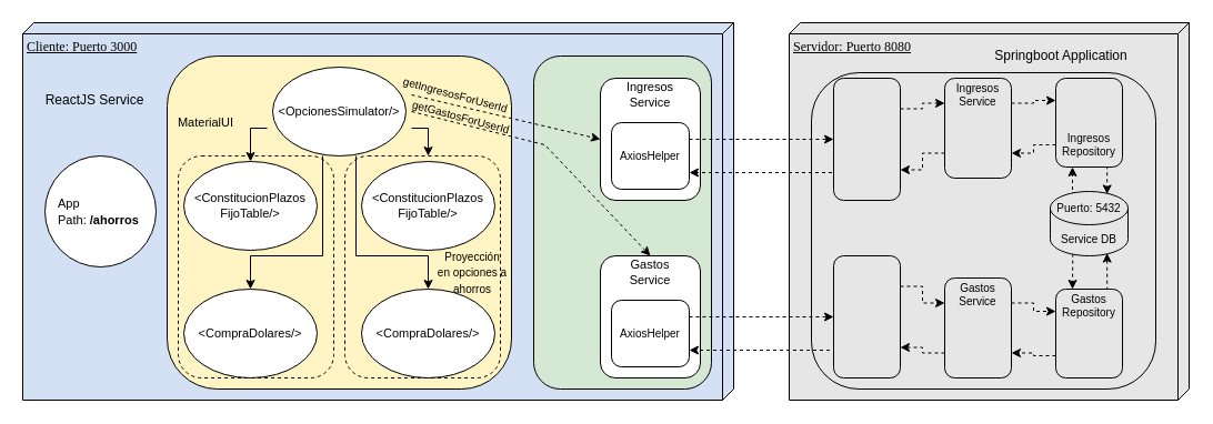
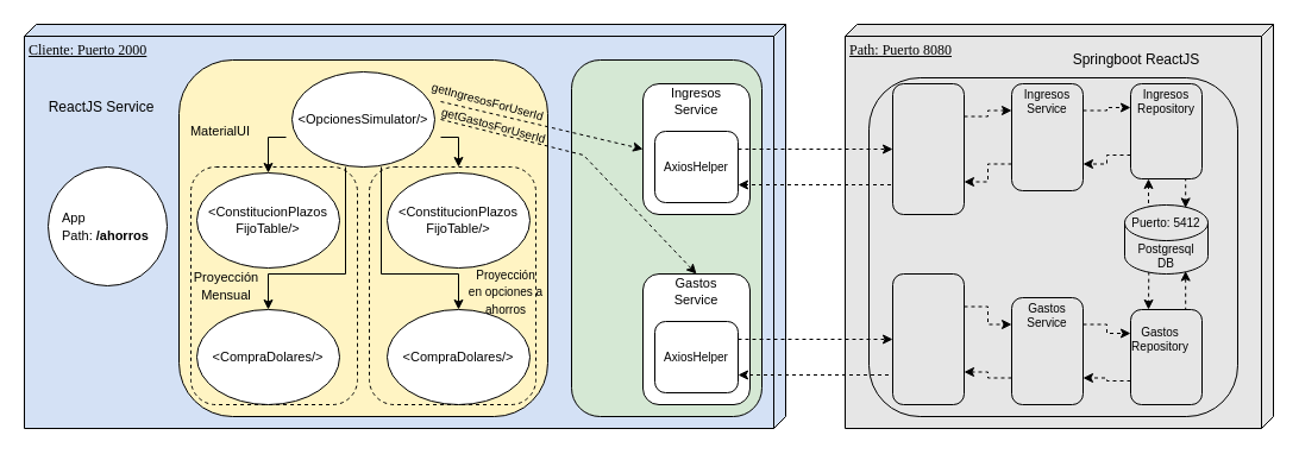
- <mxCell id="2" value="Cliente: Puerto 3000" style="verticalAlign=top;align=left;spacingTop=8;spacingLeft=2;spacingRight=12;shape=cube;size=10;direction=south;fontStyle=4;html=1;rounded=0;shadow=0;comic=0;labelBackgroundColor=none;strokeWidth=1;fontFamily=Verdana;fontSize=12;fillColor=#D4E1F5;" parent="1" vertex="1"><mxGeometry x="20" y="20" width="640" height="340" as="geometry" /></mxCell>
+ <mxCell id="2" value="Cliente: Puerto 2000" style="verticalAlign=top;align=left;spacingTop=8;spacingLeft=2;spacingRight=12;shape=cube;size=10;direction=south;fontStyle=4;html=1;rounded=0;shadow=0;comic=0;labelBackgroundColor=none;strokeWidth=1;fontFamily=Verdana;fontSize=12;fillColor=#D4E1F5;" parent="1" vertex="1"><mxGeometry x="20" y="20" width="640" height="340" as="geometry" /></mxCell>
- <mxCell id="3" value="Servidor: Puerto 8080" style="verticalAlign=top;align=left;spacingTop=8;spacingLeft=2;spacingRight=12;shape=cube;size=10;direction=south;fontStyle=4;html=1;rounded=0;shadow=0;comic=0;labelBackgroundColor=none;strokeWidth=1;fontFamily=Verdana;fontSize=12;fillColor=#E6E6E6;" parent="1" vertex="1"><mxGeometry x="710" y="20" width="360" height="340" as="geometry" /></mxCell>
+ <mxCell id="3" value="Path: Puerto 8080" style="verticalAlign=top;align=left;spacingTop=8;spacingLeft=2;spacingRight=12;shape=cube;size=10;direction=south;fontStyle=4;html=1;rounded=0;shadow=0;comic=0;labelBackgroundColor=none;strokeWidth=1;fontFamily=Verdana;fontSize=12;fillColor=#E6E6E6;" parent="1" vertex="1"><mxGeometry x="710" y="20" width="360" height="340" as="geometry" /></mxCell>
- <mxCell id="37" value="&lt;font style=&quot;font-size: 12px;&quot;&gt;Springboot Application&lt;/font&gt;" style="text;html=1;strokeColor=none;fillColor=none;align=center;verticalAlign=middle;whiteSpace=wrap;rounded=0;fontSize=10;" vertex="1" parent="1"><mxGeometry x="890" y="30" width="130" height="40" as="geometry" /></mxCell>
+ <mxCell id="37" value="&lt;font style=&quot;font-size: 12px;&quot;&gt;Springboot ReactJS&lt;/font&gt;" style="text;html=1;strokeColor=none;fillColor=none;align=center;verticalAlign=middle;whiteSpace=wrap;rounded=0;fontSize=10;" vertex="1" parent="1"><mxGeometry x="890" y="30" width="130" height="40" as="geometry" /></mxCell>
- <mxCell id="63" value="Ingresos Repository" style="text;html=1;strokeColor=none;fillColor=none;align=center;verticalAlign=middle;whiteSpace=wrap;rounded=0;fontSize=10;" vertex="1" parent="1"><mxGeometry x="965" y="115" width="30" height="30" as="geometry" /></mxCell>
+ <mxCell id="63" value="Ingresos Repository" style="text;html=1;strokeColor=none;fillColor=none;align=center;verticalAlign=middle;whiteSpace=wrap;rounded=0;fontSize=10;" vertex="1" parent="1"><mxGeometry x="965" y="70" width="30" height="30" as="geometry" /></mxCell>
- <mxCell id="66" value="Puerto: 5432" style="text;html=1;strokeColor=none;fillColor=none;align=center;verticalAlign=middle;whiteSpace=wrap;rounded=0;fontSize=10;" vertex="1" parent="1"><mxGeometry x="945" y="172" width="70" height="30" as="geometry" /></mxCell>
+ <mxCell id="66" value="Puerto: 5412" style="text;html=1;strokeColor=none;fillColor=none;align=center;verticalAlign=middle;whiteSpace=wrap;rounded=0;fontSize=10;" vertex="1" parent="1"><mxGeometry x="945" y="172" width="70" height="30" as="geometry" /></mxCell>
- <mxCell id="65" value="Service DB" style="text;html=1;strokeColor=none;fillColor=none;align=center;verticalAlign=middle;whiteSpace=wrap;rounded=0;fontSize=10;" vertex="1" parent="1"><mxGeometry x="950" y="200" width="60" height="30" as="geometry" /></mxCell>
+ <mxCell id="65" value="Postgresql DB" style="text;html=1;strokeColor=none;fillColor=none;align=center;verticalAlign=middle;whiteSpace=wrap;rounded=0;fontSize=10;" vertex="1" parent="1"><mxGeometry x="950" y="200" width="60" height="30" as="geometry" /></mxCell>
+ <mxCell id="70" value="&lt;font style=&quot;font-size: 11px;&quot;&gt;Proyección&lt;br&gt;Mensual&lt;/font&gt;" style="text;html=1;strokeColor=none;fillColor=none;align=center;verticalAlign=middle;whiteSpace=wrap;rounded=0;dashed=1;fontSize=12;" vertex="1" parent="1"><mxGeometry x="160" y="225" width="60" height="30" as="geometry" /></mxCell>
- <mxCell id="64" value="Gastos Repository" style="text;html=1;strokeColor=none;fillColor=none;align=center;verticalAlign=middle;whiteSpace=wrap;rounded=0;fontSize=10;" vertex="1" parent="1"><mxGeometry x="965" y="260" width="30" height="30" as="geometry" /></mxCell>
+ <mxCell id="64" value="Gastos Repository" style="text;html=1;strokeColor=none;fillColor=none;align=center;verticalAlign=middle;whiteSpace=wrap;rounded=0;fontSize=10;" vertex="1" parent="1"><mxGeometry x="960" y="270" width="30" height="30" as="geometry" /></mxCell>
